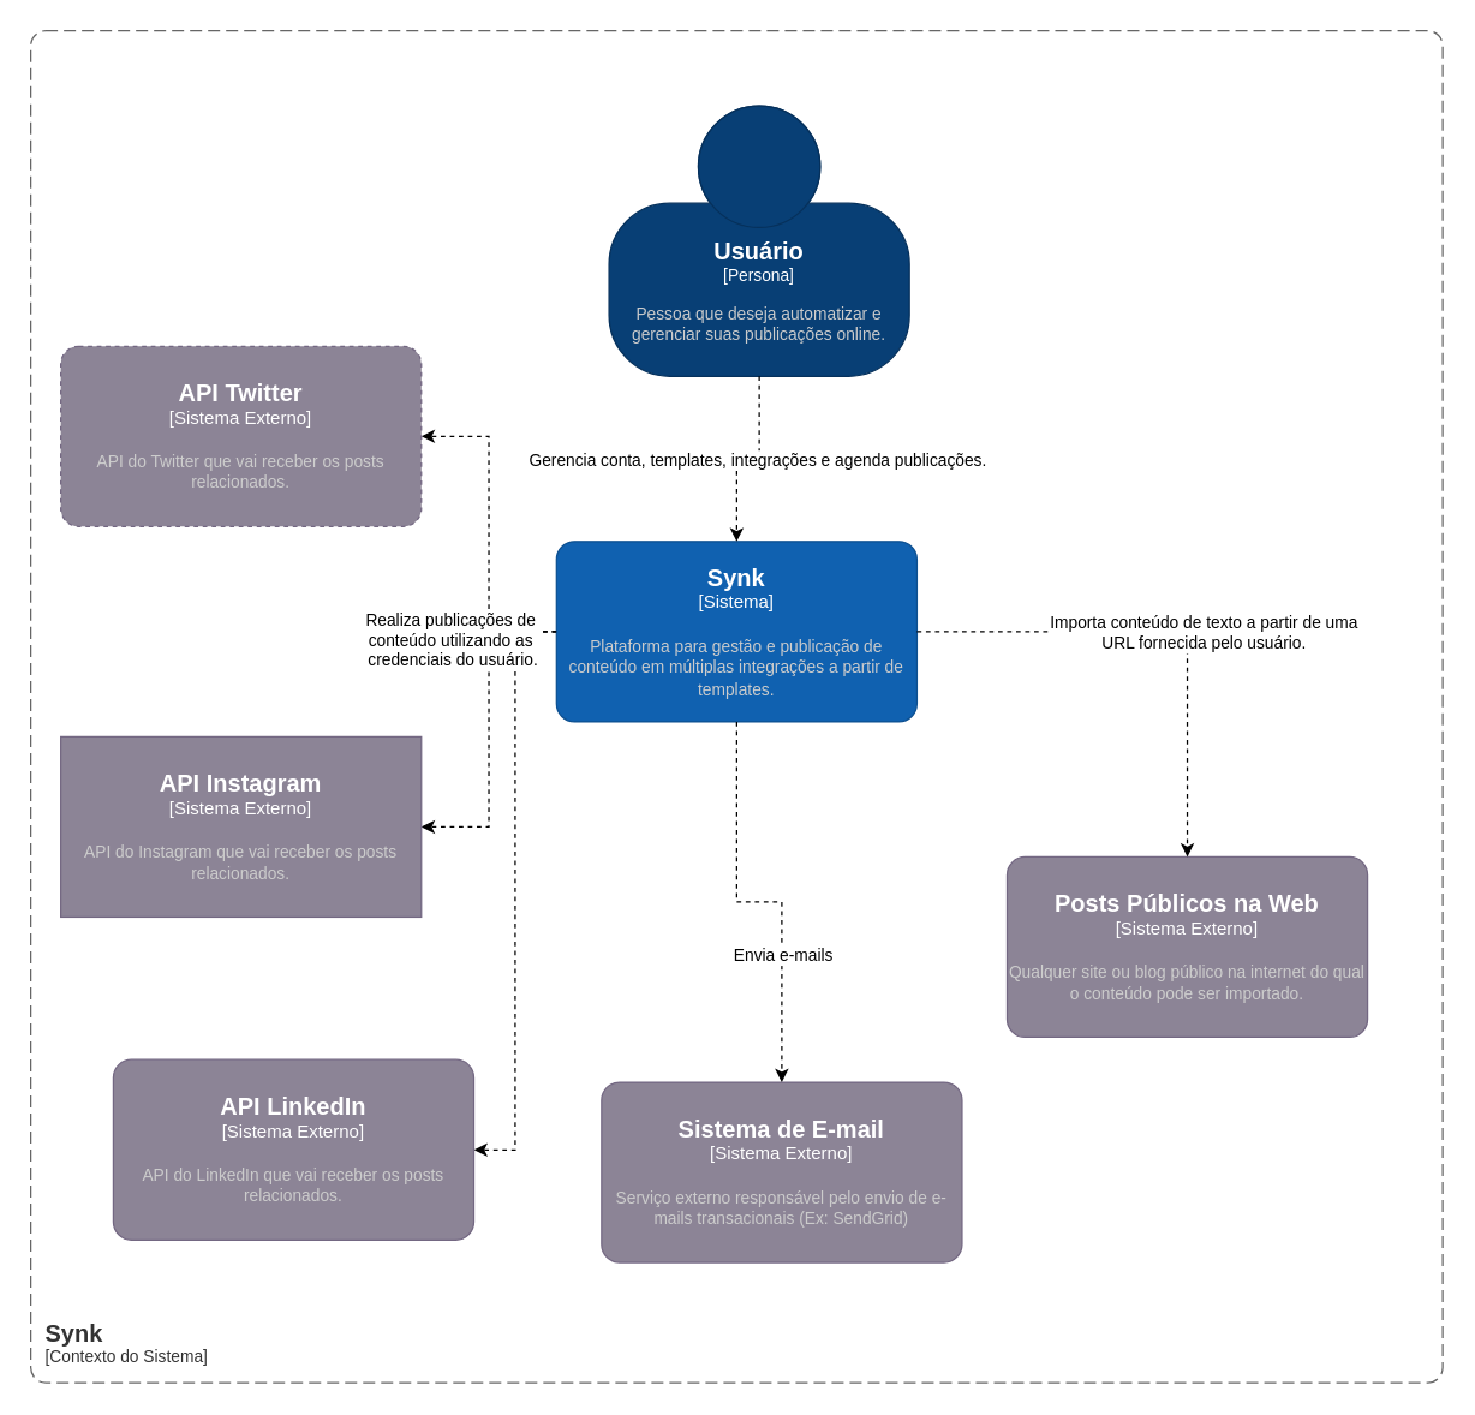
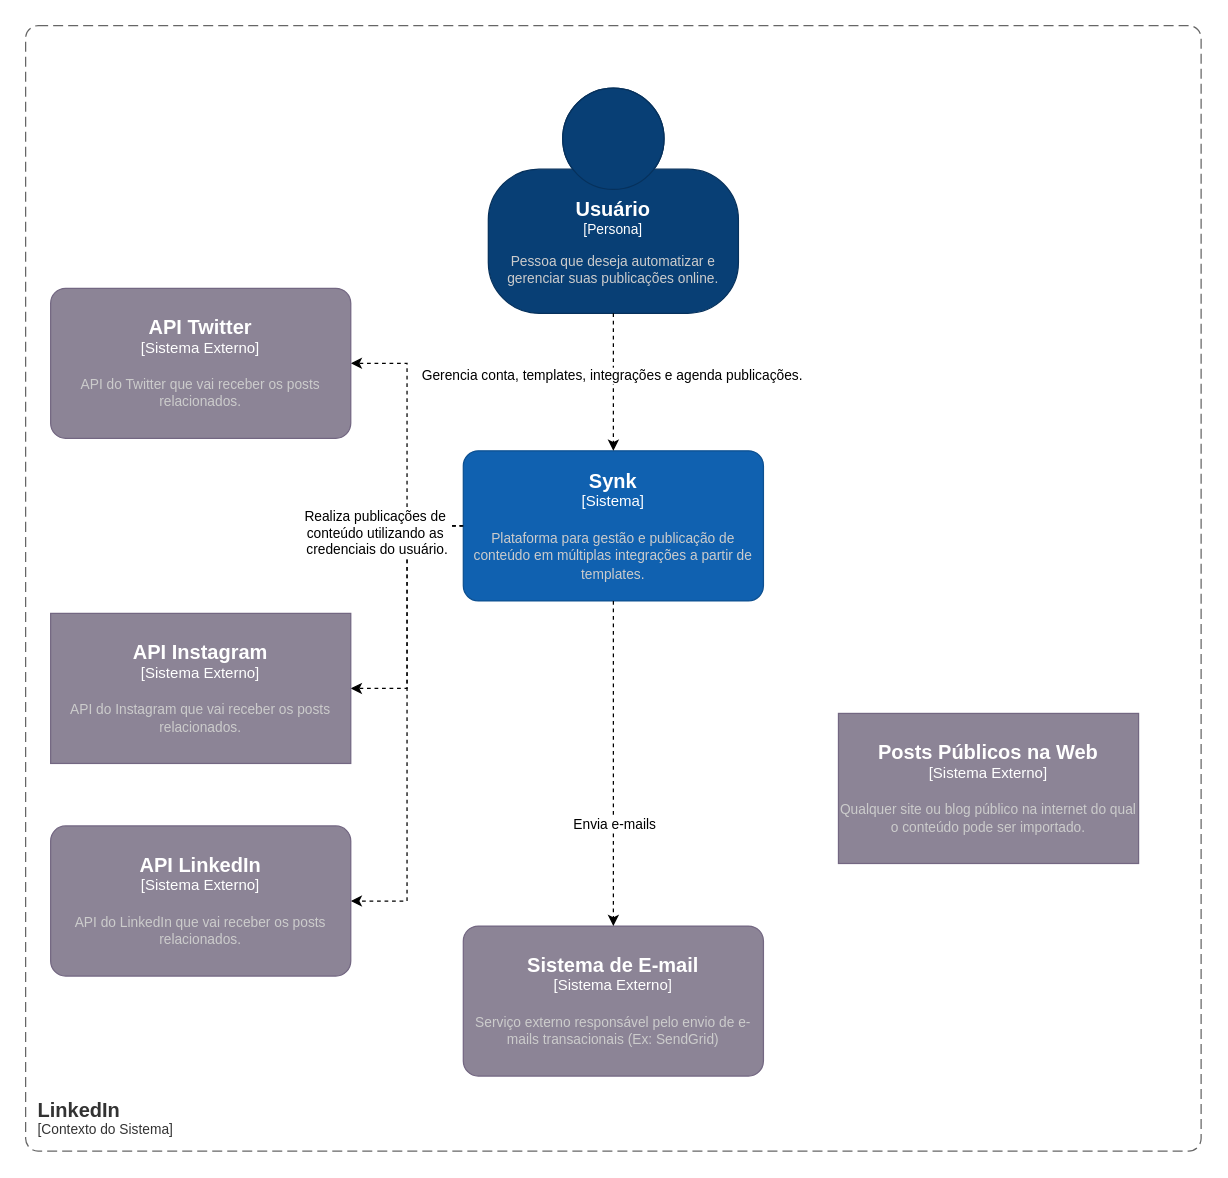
- <mxCell id="4" value="&lt;font style=&quot;font-size: 16px&quot;&gt;&lt;b&gt;Usuário&lt;/b&gt;&lt;/font&gt;&lt;div&gt;[Persona]&lt;/div&gt;&lt;br&gt;&lt;div&gt;&lt;font style=&quot;font-size: 11px&quot;&gt;&lt;font color=&quot;#cccccc&quot;&gt;Pessoa que deseja automatizar e gerenciar suas publicações online.&lt;/font&gt;&lt;/div&gt;" style="html=1;fontSize=11;dashed=0;whiteSpace=wrap;fillColor=#083F75;strokeColor=#06315C;fontColor=#ffffff;shape=mxgraph.c4.person2;align=center;metaEdit=1;points=[[0.5,0,0],[1,0.5,0],[1,0.75,0],[0.75,1,0],[0.5,1,0],[0.25,1,0],[0,0.75,0],[0,0.5,0]];resizable=0;" parent="1" vertex="1"><mxGeometry x="405" y="70" width="200" height="180" as="geometry" /></mxCell>
+ <mxCell id="4" value="&lt;font style=&quot;font-size: 16px&quot;&gt;&lt;b&gt;Usuário&lt;/b&gt;&lt;/font&gt;&lt;div&gt;[Persona]&lt;/div&gt;&lt;br&gt;&lt;div&gt;&lt;font style=&quot;font-size: 11px&quot;&gt;&lt;font color=&quot;#cccccc&quot;&gt;Pessoa que deseja automatizar e gerenciar suas publicações online.&lt;/font&gt;&lt;/div&gt;" style="html=1;fontSize=11;dashed=0;whiteSpace=wrap;fillColor=#083F75;strokeColor=#06315C;fontColor=#ffffff;shape=mxgraph.c4.person2;align=center;metaEdit=1;points=[[0.5,0,0],[1,0.5,0],[1,0.75,0],[0.75,1,0],[0.5,1,0],[0.25,1,0],[0,0.75,0],[0,0.5,0]];resizable=0;" parent="1" vertex="1"><mxGeometry x="390" y="70" width="200" height="180" as="geometry" /></mxCell>
- <mxCell id="17" value="&lt;font style=&quot;font-size: 16px&quot;&gt;&lt;b&gt;API Twitter&lt;/b&gt;&lt;/font&gt;&lt;div&gt;[Sistema Externo]&lt;/div&gt;&lt;br&gt;&lt;div&gt;&lt;font style=&quot;font-size: 11px&quot;&gt;&lt;font color=&quot;#cccccc&quot;&gt;API do Twitter que vai receber os posts relacionados.&lt;/font&gt;&lt;/div&gt;" style="rounded=1;whiteSpace=wrap;html=1;labelBackgroundColor=none;fillColor=#8C8496;fontColor=#ffffff;align=center;arcSize=10;strokeColor=#736782;metaEdit=1;resizable=0;points=[[0.25,0,0],[0.5,0,0],[0.75,0,0],[1,0.25,0],[1,0.5,0],[1,0.75,0],[0.75,1,0],[0.5,1,0],[0.25,1,0],[0,0.75,0],[0,0.5,0],[0,0.25,0]];dashed=1;" vertex="1" parent="1"><mxGeometry x="40" y="230" width="240" height="120" as="geometry" /></mxCell>
+ <mxCell id="17" value="&lt;font style=&quot;font-size: 16px&quot;&gt;&lt;b&gt;API Twitter&lt;/b&gt;&lt;/font&gt;&lt;div&gt;[Sistema Externo]&lt;/div&gt;&lt;br&gt;&lt;div&gt;&lt;font style=&quot;font-size: 11px&quot;&gt;&lt;font color=&quot;#cccccc&quot;&gt;API do Twitter que vai receber os posts relacionados.&lt;/font&gt;&lt;/div&gt;" style="rounded=1;whiteSpace=wrap;html=1;labelBackgroundColor=none;fillColor=#8C8496;fontColor=#ffffff;align=center;arcSize=10;strokeColor=#736782;metaEdit=1;resizable=0;points=[[0.25,0,0],[0.5,0,0],[0.75,0,0],[1,0.25,0],[1,0.5,0],[1,0.75,0],[0.75,1,0],[0.5,1,0],[0.25,1,0],[0,0.75,0],[0,0.5,0],[0,0.25,0]];" vertex="1" parent="1"><mxGeometry x="40" y="230" width="240" height="120" as="geometry" /></mxCell>
- <mxCell id="15" style="edgeStyle=orthogonalEdgeStyle;rounded=0;orthogonalLoop=1;jettySize=auto;html=1;entryX=0.5;entryY=0;entryDx=0;entryDy=0;entryPerimeter=0;dashed=1;" parent="1" source="6" target="8" edge="1"><mxGeometry relative="1" as="geometry" /></mxCell>
- <mxCell id="16" value="Importa conteúdo de texto a partir de uma&lt;div&gt;URL fornecida pelo usuário.&lt;/div&gt;" style="edgeLabel;html=1;align=center;verticalAlign=middle;resizable=0;points=[];" parent="15" vertex="1" connectable="0"><mxGeometry x="0.28" y="6" relative="1" as="geometry"><mxPoint x="4" y="-31" as="offset" /></mxGeometry></mxCell>
- <mxCell id="8" value="&lt;font style=&quot;font-size: 16px&quot;&gt;&lt;b&gt;Posts Públicos na Web&lt;/b&gt;&lt;/font&gt;&lt;div&gt;[Sistema Externo]&lt;/div&gt;&lt;br&gt;&lt;div&gt;&lt;font style=&quot;font-size: 11px&quot;&gt;&lt;font color=&quot;#cccccc&quot;&gt;Qualquer site ou blog público na internet do qual o conteúdo pode ser importado.&lt;/font&gt;&lt;/div&gt;" style="rounded=1;whiteSpace=wrap;html=1;labelBackgroundColor=none;fillColor=#8C8496;fontColor=#ffffff;align=center;arcSize=10;strokeColor=#736782;metaEdit=1;resizable=0;points=[[0.25,0,0],[0.5,0,0],[0.75,0,0],[1,0.25,0],[1,0.5,0],[1,0.75,0],[0.75,1,0],[0.5,1,0],[0.25,1,0],[0,0.75,0],[0,0.5,0],[0,0.25,0]];" parent="1" vertex="1"><mxGeometry x="670" y="570" width="240" height="120" as="geometry" /></mxCell>
+ <mxCell id="8" value="&lt;font style=&quot;font-size: 16px&quot;&gt;&lt;b&gt;Posts Públicos na Web&lt;/b&gt;&lt;/font&gt;&lt;div&gt;[Sistema Externo]&lt;/div&gt;&lt;br&gt;&lt;div&gt;&lt;font style=&quot;font-size: 11px&quot;&gt;&lt;font color=&quot;#cccccc&quot;&gt;Qualquer site ou blog público na internet do qual o conteúdo pode ser importado.&lt;/font&gt;&lt;/div&gt;" style="whiteSpace=wrap;html=1;labelBackgroundColor=none;fillColor=#8C8496;fontColor=#ffffff;align=center;arcSize=10;strokeColor=#736782;metaEdit=1;resizable=0;points=[[0.25,0,0],[0.5,0,0],[0.75,0,0],[1,0.25,0],[1,0.5,0],[1,0.75,0],[0.75,1,0],[0.5,1,0],[0.25,1,0],[0,0.75,0],[0,0.5,0],[0,0.25,0]];rounded=0;" parent="1" vertex="1"><mxGeometry x="670" y="570" width="240" height="120" as="geometry" /></mxCell>
- <mxCell id="19" value="&lt;font style=&quot;font-size: 16px&quot;&gt;&lt;b&gt;API LinkedIn&lt;/b&gt;&lt;/font&gt;&lt;div&gt;[Sistema Externo]&lt;/div&gt;&lt;br&gt;&lt;div&gt;&lt;font style=&quot;font-size: 11px&quot;&gt;&lt;font color=&quot;#cccccc&quot;&gt;API do LinkedIn que vai receber os posts relacionados.&lt;/font&gt;&lt;/div&gt;" style="rounded=1;whiteSpace=wrap;html=1;labelBackgroundColor=none;fillColor=#8C8496;fontColor=#ffffff;align=center;arcSize=10;strokeColor=#736782;metaEdit=1;resizable=0;points=[[0.25,0,0],[0.5,0,0],[0.75,0,0],[1,0.25,0],[1,0.5,0],[1,0.75,0],[0.75,1,0],[0.5,1,0],[0.25,1,0],[0,0.75,0],[0,0.5,0],[0,0.25,0]];" vertex="1" parent="1"><mxGeometry x="75" y="705" width="240" height="120" as="geometry" /></mxCell>
+ <mxCell id="19" value="&lt;font style=&quot;font-size: 16px&quot;&gt;&lt;b&gt;API LinkedIn&lt;/b&gt;&lt;/font&gt;&lt;div&gt;[Sistema Externo]&lt;/div&gt;&lt;br&gt;&lt;div&gt;&lt;font style=&quot;font-size: 11px&quot;&gt;&lt;font color=&quot;#cccccc&quot;&gt;API do LinkedIn que vai receber os posts relacionados.&lt;/font&gt;&lt;/div&gt;" style="rounded=1;whiteSpace=wrap;html=1;labelBackgroundColor=none;fillColor=#8C8496;fontColor=#ffffff;align=center;arcSize=10;strokeColor=#736782;metaEdit=1;resizable=0;points=[[0.25,0,0],[0.5,0,0],[0.75,0,0],[1,0.25,0],[1,0.5,0],[1,0.75,0],[0.75,1,0],[0.5,1,0],[0.25,1,0],[0,0.75,0],[0,0.5,0],[0,0.25,0]];" vertex="1" parent="1"><mxGeometry x="40" y="660" width="240" height="120" as="geometry" /></mxCell>
- <mxCell id="7" value="&lt;font style=&quot;font-size: 16px&quot;&gt;&lt;b&gt;Sistema de E-mail&lt;/b&gt;&lt;/font&gt;&lt;div&gt;[Sistema Externo]&lt;/div&gt;&lt;br&gt;&lt;div&gt;&lt;font style=&quot;font-size: 11px&quot;&gt;&lt;font color=&quot;#cccccc&quot;&gt;Serviço externo responsável pelo envio de e-mails transacionais (Ex: SendGrid)&lt;/font&gt;&lt;/div&gt;" style="rounded=1;whiteSpace=wrap;html=1;labelBackgroundColor=none;fillColor=#8C8496;fontColor=#ffffff;align=center;arcSize=10;strokeColor=#736782;metaEdit=1;resizable=0;points=[[0.25,0,0],[0.5,0,0],[0.75,0,0],[1,0.25,0],[1,0.5,0],[1,0.75,0],[0.75,1,0],[0.5,1,0],[0.25,1,0],[0,0.75,0],[0,0.5,0],[0,0.25,0]];" parent="1" vertex="1"><mxGeometry x="400" y="720" width="240" height="120" as="geometry" /></mxCell>
+ <mxCell id="7" value="&lt;font style=&quot;font-size: 16px&quot;&gt;&lt;b&gt;Sistema de E-mail&lt;/b&gt;&lt;/font&gt;&lt;div&gt;[Sistema Externo]&lt;/div&gt;&lt;br&gt;&lt;div&gt;&lt;font style=&quot;font-size: 11px&quot;&gt;&lt;font color=&quot;#cccccc&quot;&gt;Serviço externo responsável pelo envio de e-mails transacionais (Ex: SendGrid)&lt;/font&gt;&lt;/div&gt;" style="rounded=1;whiteSpace=wrap;html=1;labelBackgroundColor=none;fillColor=#8C8496;fontColor=#ffffff;align=center;arcSize=10;strokeColor=#736782;metaEdit=1;resizable=0;points=[[0.25,0,0],[0.5,0,0],[0.75,0,0],[1,0.25,0],[1,0.5,0],[1,0.75,0],[0.75,1,0],[0.5,1,0],[0.25,1,0],[0,0.75,0],[0,0.5,0],[0,0.25,0]];" parent="1" vertex="1"><mxGeometry x="370" y="740" width="240" height="120" as="geometry" /></mxCell>
- <mxCell id="5" value="&lt;font style=&quot;font-size: 16px&quot;&gt;&lt;b&gt;&lt;div style=&quot;text-align: left&quot;&gt;Synk&lt;/div&gt;&lt;/b&gt;&lt;/font&gt;&lt;div style=&quot;text-align: left&quot;&gt;[Contexto do Sistema]&lt;/div&gt;" style="rounded=1;fontSize=11;whiteSpace=wrap;html=1;dashed=1;arcSize=20;fillColor=none;strokeColor=#666666;fontColor=#333333;labelBackgroundColor=none;align=left;verticalAlign=bottom;labelBorderColor=none;spacingTop=0;spacing=10;dashPattern=8 4;metaEdit=1;rotatable=0;perimeter=rectanglePerimeter;noLabel=0;labelPadding=0;allowArrows=0;connectable=0;expand=0;recursiveResize=0;editable=1;pointerEvents=0;absoluteArcSize=1;points=[[0.25,0,0],[0.5,0,0],[0.75,0,0],[1,0.25,0],[1,0.5,0],[1,0.75,0],[0.75,1,0],[0.5,1,0],[0.25,1,0],[0,0.75,0],[0,0.5,0],[0,0.25,0]];" parent="1" vertex="1"><mxGeometry x="20" y="20" width="940" height="900" as="geometry" /></mxCell>
+ <mxCell id="5" value="&lt;font style=&quot;font-size: 16px&quot;&gt;&lt;b&gt;&lt;div style=&quot;text-align: left&quot;&gt;LinkedIn&lt;/div&gt;&lt;/b&gt;&lt;/font&gt;&lt;div style=&quot;text-align: left&quot;&gt;[Contexto do Sistema]&lt;/div&gt;" style="rounded=1;fontSize=11;whiteSpace=wrap;html=1;dashed=1;arcSize=20;fillColor=none;strokeColor=#666666;fontColor=#333333;labelBackgroundColor=none;align=left;verticalAlign=bottom;labelBorderColor=none;spacingTop=0;spacing=10;dashPattern=8 4;metaEdit=1;rotatable=0;perimeter=rectanglePerimeter;noLabel=0;labelPadding=0;allowArrows=0;connectable=0;expand=0;recursiveResize=0;editable=1;pointerEvents=0;absoluteArcSize=1;points=[[0.25,0,0],[0.5,0,0],[0.75,0,0],[1,0.25,0],[1,0.5,0],[1,0.75,0],[0.75,1,0],[0.5,1,0],[0.25,1,0],[0,0.75,0],[0,0.5,0],[0,0.25,0]];" parent="1" vertex="1"><mxGeometry x="20" y="20" width="940" height="900" as="geometry" /></mxCell>
